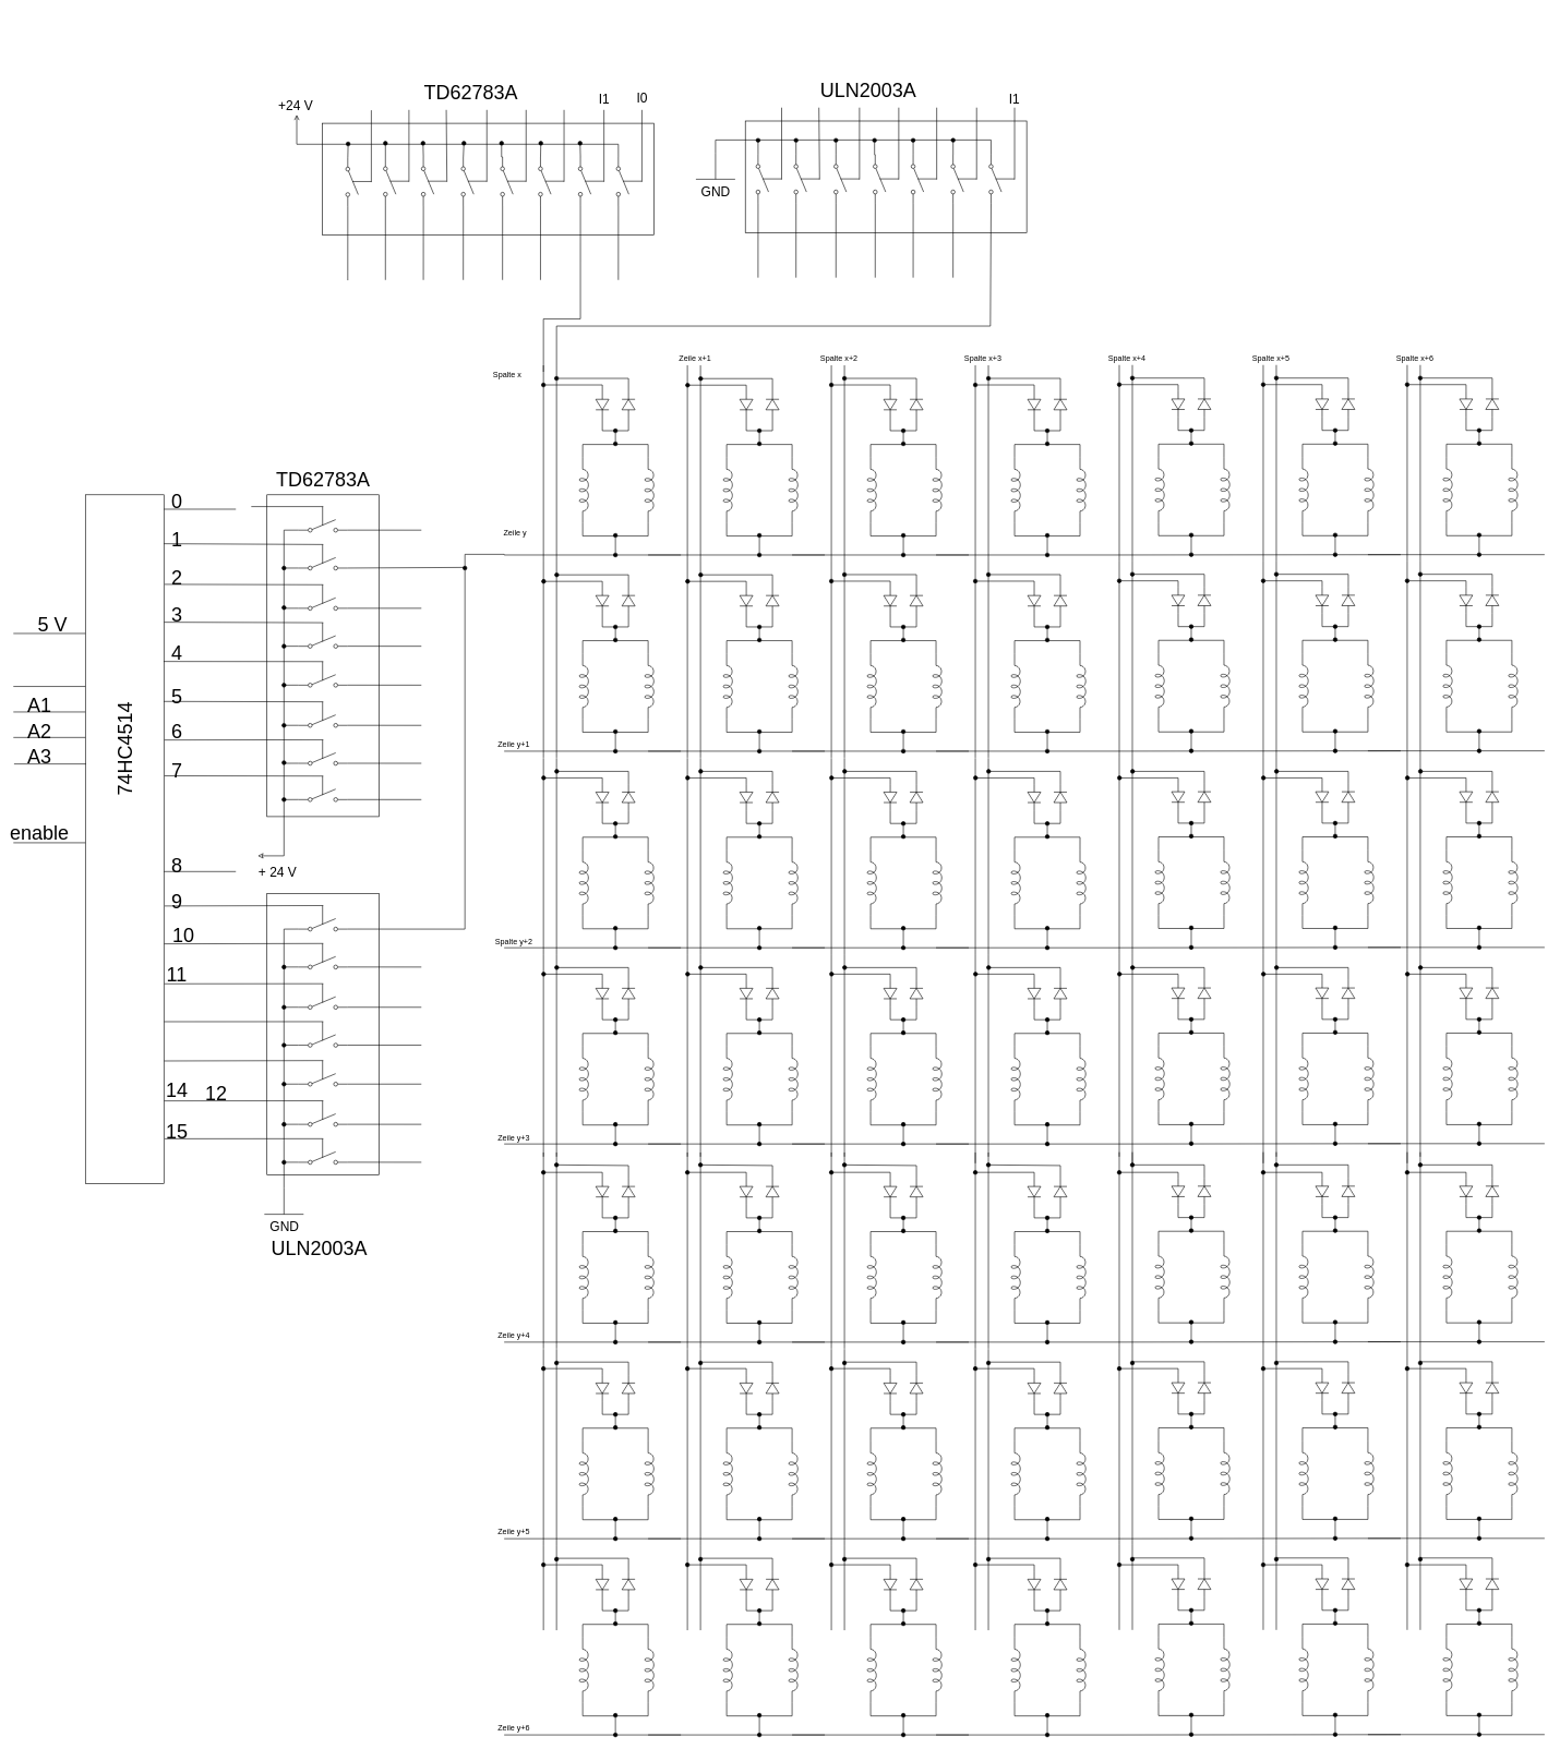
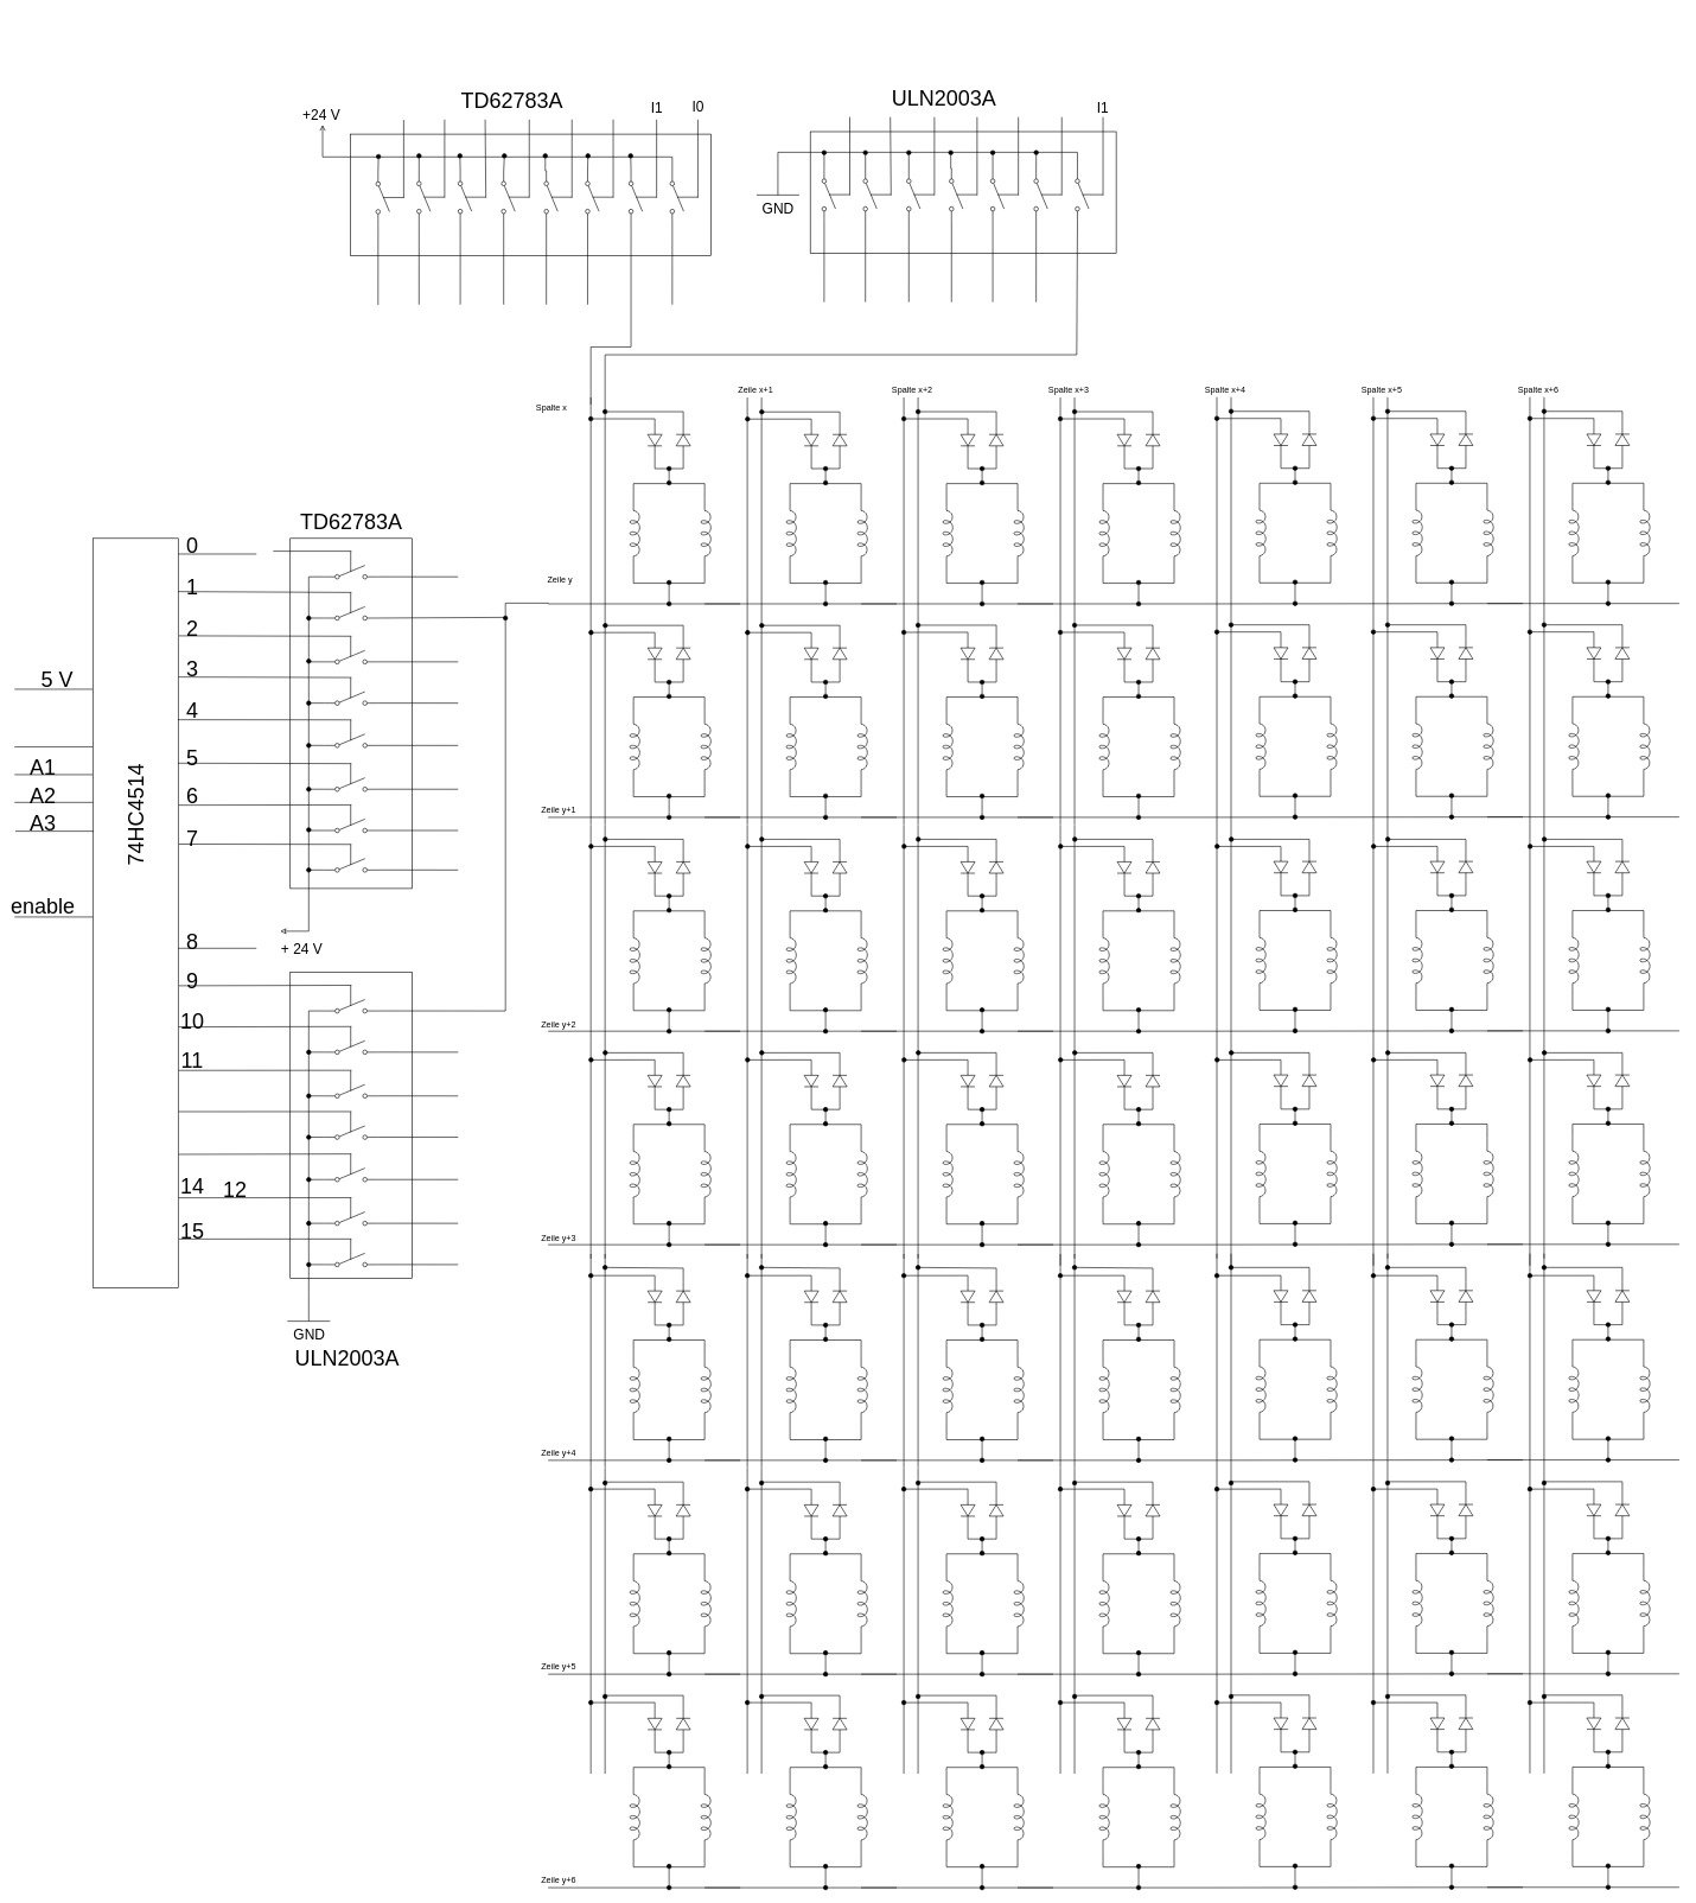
- <mxCell id="873" value="10" style="text;html=1;strokeColor=none;fillColor=none;align=center;verticalAlign=middle;whiteSpace=wrap;rounded=0;fontSize=30;" vertex="1" parent="1"><mxGeometry x="260" y="1419" width="40" height="20" as="geometry" /></mxCell>
+ <mxCell id="873" value="10" style="text;html=1;strokeColor=none;fillColor=none;align=center;verticalAlign=middle;whiteSpace=wrap;rounded=0;fontSize=30;" vertex="1" parent="1"><mxGeometry x="250" y="1424" width="40" height="20" as="geometry" /></mxCell>
- <mxCell id="219" value="Spalte y+2" style="text;html=1;strokeColor=none;fillColor=none;align=center;verticalAlign=middle;whiteSpace=wrap;rounded=0;" vertex="1" parent="1"><mxGeometry x="740" y="1428.5" width="90" height="20" as="geometry" /></mxCell>
+ <mxCell id="219" value="Zeile y+2" style="text;html=1;strokeColor=none;fillColor=none;align=center;verticalAlign=middle;whiteSpace=wrap;rounded=0;" vertex="1" parent="1"><mxGeometry x="740" y="1428.5" width="90" height="20" as="geometry" /></mxCell>
